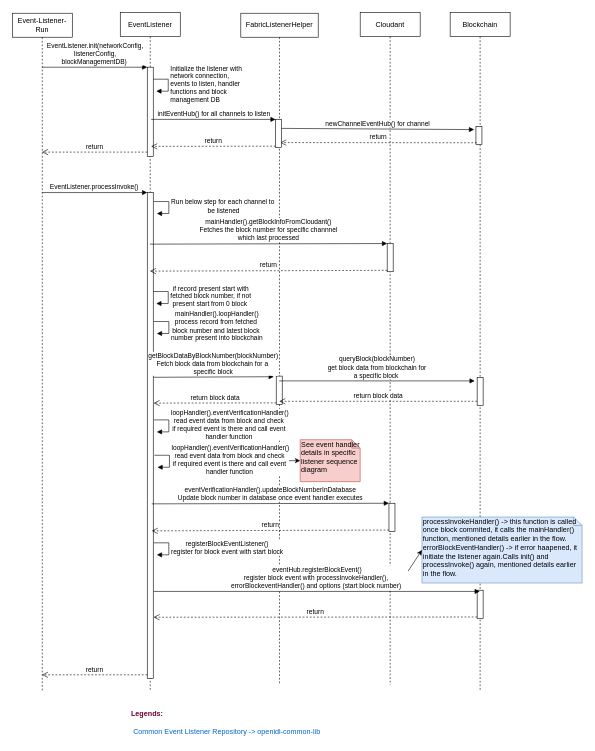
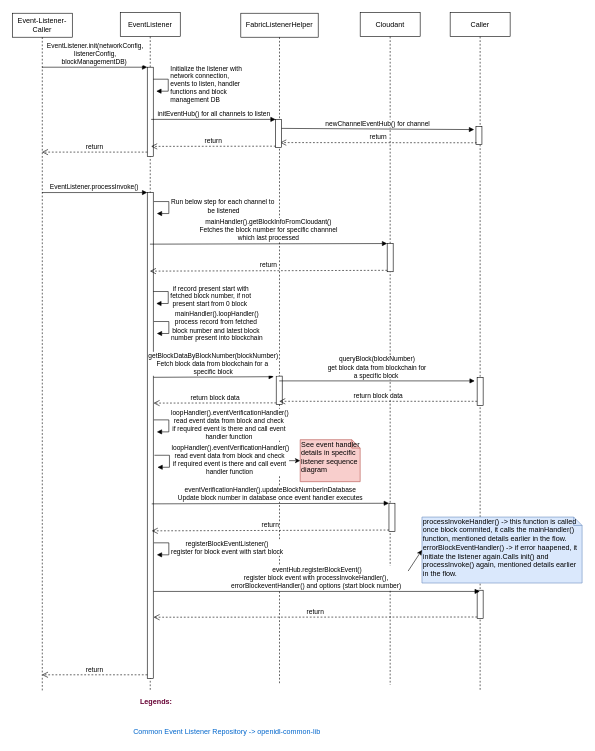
- <mxCell id="12" value="Blockchain" style="shape=umlLifeline;perimeter=lifelinePerimeter;whiteSpace=wrap;html=1;container=1;collapsible=0;recursiveResize=0;outlineConnect=0;" vertex="1" parent="1"><mxGeometry x="750" y="20" width="100" height="1131" as="geometry" /></mxCell>
+ <mxCell id="12" value="Caller" style="shape=umlLifeline;perimeter=lifelinePerimeter;whiteSpace=wrap;html=1;container=1;collapsible=0;recursiveResize=0;outlineConnect=0;" vertex="1" parent="1"><mxGeometry x="750" y="20" width="100" height="1131" as="geometry" /></mxCell>
- <mxCell id="2" value="Event-Listener-Run" style="shape=umlLifeline;perimeter=lifelinePerimeter;whiteSpace=wrap;html=1;container=1;collapsible=0;recursiveResize=0;outlineConnect=0;" vertex="1" parent="1"><mxGeometry x="20" y="21" width="100" height="1130" as="geometry" /></mxCell>
+ <mxCell id="2" value="Event-Listener-Caller" style="shape=umlLifeline;perimeter=lifelinePerimeter;whiteSpace=wrap;html=1;container=1;collapsible=0;recursiveResize=0;outlineConnect=0;" vertex="1" parent="1"><mxGeometry x="20" y="21" width="100" height="1130" as="geometry" /></mxCell>
- <mxCell id="42" value="&lt;b&gt;&lt;font color=&quot;#660033&quot;&gt;Legends:&lt;/font&gt;&lt;/b&gt;" style="text;html=1;strokeColor=none;fillColor=none;align=center;verticalAlign=middle;whiteSpace=wrap;rounded=0;" vertex="1" parent="1"><mxGeometry x="225" y="1179" width="40" height="20" as="geometry" /></mxCell>
+ <mxCell id="42" value="&lt;b&gt;&lt;font color=&quot;#660033&quot;&gt;Legends:&lt;/font&gt;&lt;/b&gt;" style="text;html=1;strokeColor=none;fillColor=none;align=center;verticalAlign=middle;whiteSpace=wrap;rounded=0;" vertex="1" parent="1"><mxGeometry x="240" y="1159" width="40" height="20" as="geometry" /></mxCell>
